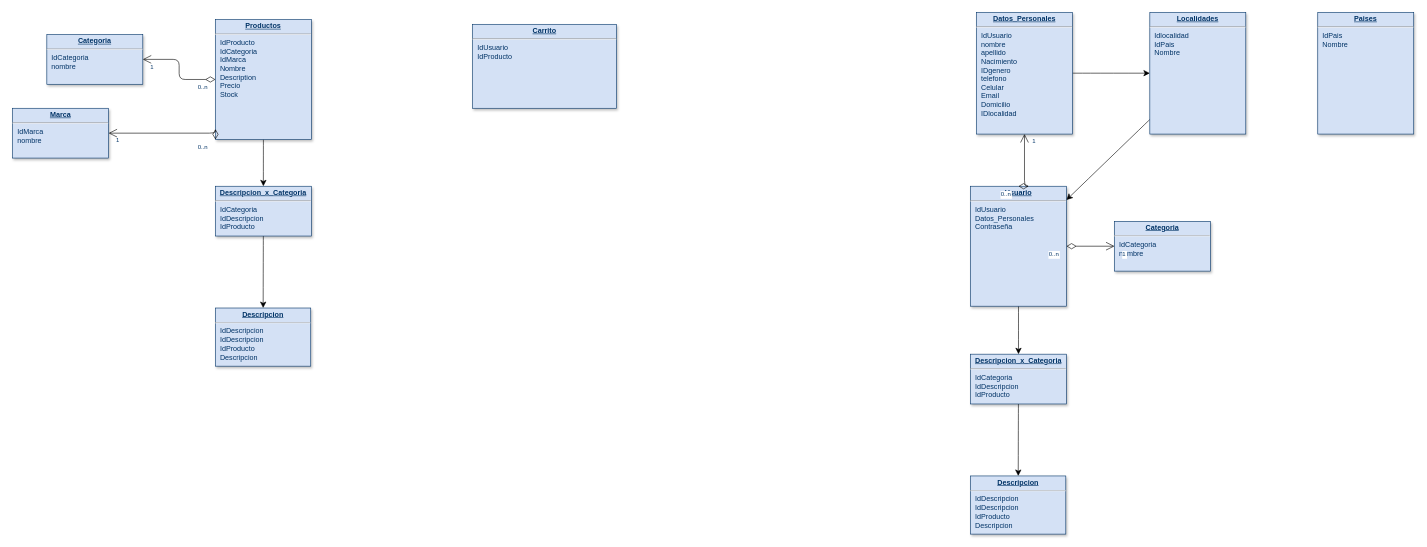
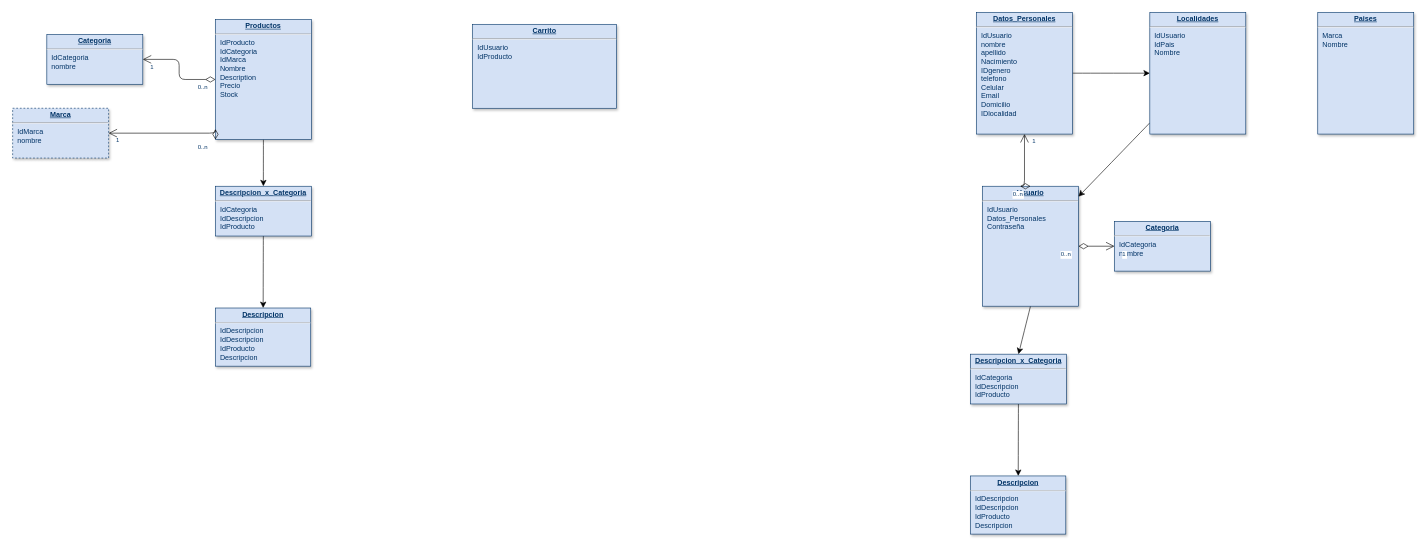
- <mxCell id="31" value="&lt;p style=&quot;margin: 0px; margin-top: 4px; text-align: center; text-decoration: underline;&quot;&gt;&lt;b&gt;Paises&lt;/b&gt;&lt;/p&gt;&lt;hr&gt;&lt;p style=&quot;margin: 0px; margin-left: 8px;&quot;&gt;&lt;span style=&quot;background-color: initial;&quot;&gt;IdPais&lt;/span&gt;&lt;br&gt;&lt;/p&gt;&lt;p style=&quot;margin: 0px; margin-left: 8px;&quot;&gt;Nombre&lt;/p&gt;&lt;p style=&quot;margin: 0px; margin-left: 8px;&quot;&gt;&lt;br&gt;&lt;/p&gt;&lt;p style=&quot;margin: 0px; margin-left: 8px;&quot;&gt;&lt;br&gt;&lt;/p&gt;&lt;p style=&quot;margin: 0px; margin-left: 8px;&quot;&gt;&lt;br&gt;&lt;/p&gt;" style="verticalAlign=top;align=left;overflow=fill;fontSize=12;fontFamily=Helvetica;html=1;strokeColor=#003366;shadow=1;fillColor=#D4E1F5;fontColor=#003366" vertex="1" parent="1"><mxGeometry x="2196" y="20" width="160" height="203.04" as="geometry" /></mxCell>
+ <mxCell id="31" value="&lt;p style=&quot;margin: 0px; margin-top: 4px; text-align: center; text-decoration: underline;&quot;&gt;&lt;b&gt;Paises&lt;/b&gt;&lt;/p&gt;&lt;hr&gt;&lt;p style=&quot;margin: 0px; margin-left: 8px;&quot;&gt;&lt;span style=&quot;background-color: initial;&quot;&gt;Marca&lt;/span&gt;&lt;br&gt;&lt;/p&gt;&lt;p style=&quot;margin: 0px; margin-left: 8px;&quot;&gt;Nombre&lt;/p&gt;&lt;p style=&quot;margin: 0px; margin-left: 8px;&quot;&gt;&lt;br&gt;&lt;/p&gt;&lt;p style=&quot;margin: 0px; margin-left: 8px;&quot;&gt;&lt;br&gt;&lt;/p&gt;&lt;p style=&quot;margin: 0px; margin-left: 8px;&quot;&gt;&lt;br&gt;&lt;/p&gt;" style="verticalAlign=top;align=left;overflow=fill;fontSize=12;fontFamily=Helvetica;html=1;strokeColor=#003366;shadow=1;fillColor=#D4E1F5;fontColor=#003366" vertex="1" parent="1"><mxGeometry x="2196" y="20" width="160" height="203.04" as="geometry" /></mxCell>
- <mxCell id="30" value="&lt;p style=&quot;margin: 0px; margin-top: 4px; text-align: center; text-decoration: underline;&quot;&gt;&lt;b&gt;Localidades&lt;/b&gt;&lt;/p&gt;&lt;hr&gt;&lt;p style=&quot;margin: 0px; margin-left: 8px;&quot;&gt;Idlocalidad&lt;/p&gt;&lt;p style=&quot;margin: 0px; margin-left: 8px;&quot;&gt;IdPais&lt;/p&gt;&lt;p style=&quot;margin: 0px; margin-left: 8px;&quot;&gt;Nombre&lt;/p&gt;&lt;p style=&quot;margin: 0px; margin-left: 8px;&quot;&gt;&lt;br&gt;&lt;/p&gt;&lt;p style=&quot;margin: 0px; margin-left: 8px;&quot;&gt;&lt;br&gt;&lt;/p&gt;&lt;p style=&quot;margin: 0px; margin-left: 8px;&quot;&gt;&lt;br&gt;&lt;/p&gt;" style="verticalAlign=top;align=left;overflow=fill;fontSize=12;fontFamily=Helvetica;html=1;strokeColor=#003366;shadow=1;fillColor=#D4E1F5;fontColor=#003366" vertex="1" parent="1"><mxGeometry x="1916" y="20" width="160" height="203.04" as="geometry" /></mxCell>
+ <mxCell id="30" value="&lt;p style=&quot;margin: 0px; margin-top: 4px; text-align: center; text-decoration: underline;&quot;&gt;&lt;b&gt;Localidades&lt;/b&gt;&lt;/p&gt;&lt;hr&gt;&lt;p style=&quot;margin: 0px; margin-left: 8px;&quot;&gt;IdUsuario&lt;/p&gt;&lt;p style=&quot;margin: 0px; margin-left: 8px;&quot;&gt;IdPais&lt;/p&gt;&lt;p style=&quot;margin: 0px; margin-left: 8px;&quot;&gt;Nombre&lt;/p&gt;&lt;p style=&quot;margin: 0px; margin-left: 8px;&quot;&gt;&lt;br&gt;&lt;/p&gt;&lt;p style=&quot;margin: 0px; margin-left: 8px;&quot;&gt;&lt;br&gt;&lt;/p&gt;&lt;p style=&quot;margin: 0px; margin-left: 8px;&quot;&gt;&lt;br&gt;&lt;/p&gt;" style="verticalAlign=top;align=left;overflow=fill;fontSize=12;fontFamily=Helvetica;html=1;strokeColor=#003366;shadow=1;fillColor=#D4E1F5;fontColor=#003366" vertex="1" parent="1"><mxGeometry x="1916" y="20" width="160" height="203.04" as="geometry" /></mxCell>
- <mxCell id="8" value="&lt;p style=&quot;margin: 0px; margin-top: 4px; text-align: center; text-decoration: underline;&quot;&gt;&lt;b&gt;Marca&lt;/b&gt;&lt;/p&gt;&lt;hr&gt;&lt;p style=&quot;margin: 0px; margin-left: 8px;&quot;&gt;IdMarca&lt;/p&gt;&lt;p style=&quot;margin: 0px; margin-left: 8px;&quot;&gt;nombre&lt;/p&gt;&lt;p style=&quot;margin: 0px; margin-left: 8px;&quot;&gt;&lt;br&gt;&lt;/p&gt;" style="verticalAlign=top;align=left;overflow=fill;fontSize=12;fontFamily=Helvetica;html=1;strokeColor=#003366;shadow=1;fillColor=#D4E1F5;fontColor=#003366" vertex="1" parent="1"><mxGeometry x="20" y="180" width="160" height="83.04" as="geometry" /></mxCell>
+ <mxCell id="8" value="&lt;p style=&quot;margin: 0px; margin-top: 4px; text-align: center; text-decoration: underline;&quot;&gt;&lt;b&gt;Marca&lt;/b&gt;&lt;/p&gt;&lt;hr&gt;&lt;p style=&quot;margin: 0px; margin-left: 8px;&quot;&gt;IdMarca&lt;/p&gt;&lt;p style=&quot;margin: 0px; margin-left: 8px;&quot;&gt;nombre&lt;/p&gt;&lt;p style=&quot;margin: 0px; margin-left: 8px;&quot;&gt;&lt;br&gt;&lt;/p&gt;" style="verticalAlign=top;align=left;overflow=fill;fontSize=12;fontFamily=Helvetica;html=1;strokeColor=#003366;shadow=1;fillColor=#D4E1F5;fontColor=#003366;dashed=1;" vertex="1" parent="1"><mxGeometry x="20" y="180" width="160" height="83.04" as="geometry" /></mxCell>
- <mxCell id="17" value="&lt;p style=&quot;margin: 0px; margin-top: 4px; text-align: center; text-decoration: underline;&quot;&gt;&lt;strong&gt;Usuario&lt;/strong&gt;&lt;/p&gt;&lt;hr&gt;&lt;p style=&quot;margin: 0px; margin-left: 8px;&quot;&gt;IdUsuario&lt;span style=&quot;white-space: pre;&quot;&gt;&#09;&lt;/span&gt;&lt;/p&gt;&lt;p style=&quot;margin: 0px; margin-left: 8px;&quot;&gt;Datos_Personales&lt;/p&gt;&lt;p style=&quot;margin: 0px; margin-left: 8px;&quot;&gt;Contraseña&lt;/p&gt;&lt;p style=&quot;margin: 0px; margin-left: 8px;&quot;&gt;&lt;br&gt;&lt;/p&gt;&lt;p style=&quot;margin: 0px; margin-left: 8px;&quot;&gt;&lt;br&gt;&lt;/p&gt;&lt;p style=&quot;margin: 0px; margin-left: 8px;&quot;&gt;&lt;br&gt;&lt;/p&gt;" style="verticalAlign=top;align=left;overflow=fill;fontSize=12;fontFamily=Helvetica;html=1;strokeColor=#003366;shadow=1;fillColor=#D4E1F5;fontColor=#003366" vertex="1" parent="1"><mxGeometry x="1617" y="310" width="160" height="200" as="geometry" /></mxCell>
+ <mxCell id="17" value="&lt;p style=&quot;margin: 0px; margin-top: 4px; text-align: center; text-decoration: underline;&quot;&gt;&lt;strong&gt;Usuario&lt;/strong&gt;&lt;/p&gt;&lt;hr&gt;&lt;p style=&quot;margin: 0px; margin-left: 8px;&quot;&gt;IdUsuario&lt;span style=&quot;white-space: pre;&quot;&gt;&#09;&lt;/span&gt;&lt;/p&gt;&lt;p style=&quot;margin: 0px; margin-left: 8px;&quot;&gt;Datos_Personales&lt;/p&gt;&lt;p style=&quot;margin: 0px; margin-left: 8px;&quot;&gt;Contraseña&lt;/p&gt;&lt;p style=&quot;margin: 0px; margin-left: 8px;&quot;&gt;&lt;br&gt;&lt;/p&gt;&lt;p style=&quot;margin: 0px; margin-left: 8px;&quot;&gt;&lt;br&gt;&lt;/p&gt;&lt;p style=&quot;margin: 0px; margin-left: 8px;&quot;&gt;&lt;br&gt;&lt;/p&gt;" style="verticalAlign=top;align=left;overflow=fill;fontSize=12;fontFamily=Helvetica;html=1;strokeColor=#003366;shadow=1;fillColor=#D4E1F5;fontColor=#003366" vertex="1" parent="1"><mxGeometry x="1637" y="310" width="160" height="200" as="geometry" /></mxCell>
